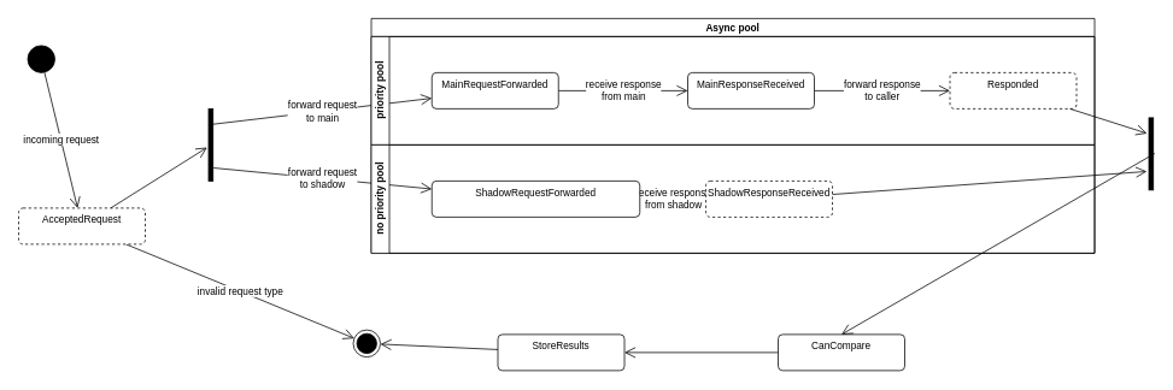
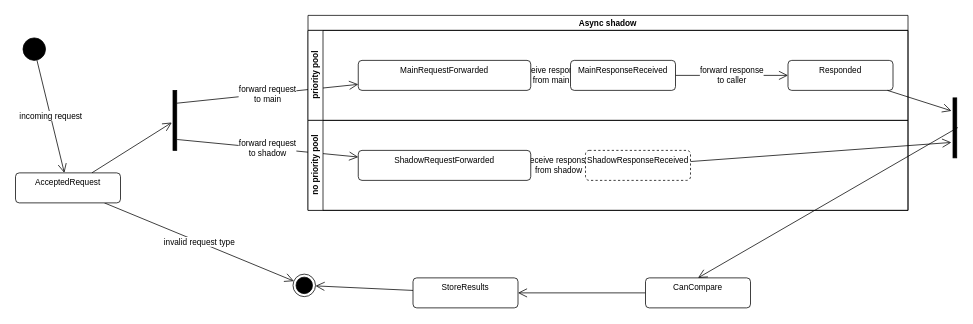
- <mxCell id="11" value="Async pool" style="swimlane;html=1;childLayout=stackLayout;resizeParent=1;resizeParentMax=0;horizontal=1;startSize=20;horizontalStack=0;whiteSpace=wrap;fontFamily=Helvetica;fontSize=11;fontColor=default;" vertex="1" parent="1"><mxGeometry x="410" y="20" width="800" height="260" as="geometry" /></mxCell>
+ <mxCell id="11" value="Async shadow" style="swimlane;html=1;childLayout=stackLayout;resizeParent=1;resizeParentMax=0;horizontal=1;startSize=20;horizontalStack=0;whiteSpace=wrap;fontFamily=Helvetica;fontSize=11;fontColor=default;" vertex="1" parent="1"><mxGeometry x="410" y="20" width="800" height="260" as="geometry" /></mxCell>
- <mxCell id="14" value="MainRequestForwarded" style="html=1;align=center;verticalAlign=top;rounded=1;absoluteArcSize=1;arcSize=10;dashed=0;whiteSpace=wrap;fontFamily=Helvetica;fontSize=11;fontColor=default;" vertex="1" parent="12"><mxGeometry x="67" y="40" width="140" height="40" as="geometry" /></mxCell>
+ <mxCell id="14" value="MainRequestForwarded" style="html=1;align=center;verticalAlign=top;rounded=1;absoluteArcSize=1;arcSize=10;dashed=0;whiteSpace=wrap;fontFamily=Helvetica;fontSize=11;fontColor=default;" vertex="1" parent="12"><mxGeometry x="67" y="40" width="230" height="40" as="geometry" /></mxCell>
- <mxCell id="17" value="&lt;span style=&quot;font-weight: normal;&quot;&gt;Responded&lt;/span&gt;" style="html=1;align=center;verticalAlign=top;rounded=1;absoluteArcSize=1;arcSize=10;dashed=1;whiteSpace=wrap;fontFamily=Helvetica;fontSize=11;fontColor=default;fontStyle=1;" vertex="1" parent="12"><mxGeometry x="640" y="40" width="140" height="40" as="geometry" /></mxCell>
+ <mxCell id="17" value="&lt;span style=&quot;font-weight: normal;&quot;&gt;Responded&lt;/span&gt;" style="html=1;align=center;verticalAlign=top;rounded=1;absoluteArcSize=1;arcSize=10;dashed=0;whiteSpace=wrap;fontFamily=Helvetica;fontSize=11;fontColor=default;fontStyle=1" vertex="1" parent="12"><mxGeometry x="640" y="40" width="140" height="40" as="geometry" /></mxCell>
- <mxCell id="6" value="AcceptedRequest" style="html=1;align=center;verticalAlign=top;rounded=1;absoluteArcSize=1;arcSize=10;dashed=1;whiteSpace=wrap;fontFamily=Helvetica;fontSize=11;fontColor=default;" vertex="1" parent="1"><mxGeometry x="20" y="230" width="140" height="40" as="geometry" /></mxCell>
+ <mxCell id="6" value="AcceptedRequest" style="html=1;align=center;verticalAlign=top;rounded=1;absoluteArcSize=1;arcSize=10;dashed=0;whiteSpace=wrap;fontFamily=Helvetica;fontSize=11;fontColor=default;" vertex="1" parent="1"><mxGeometry x="20" y="230" width="140" height="40" as="geometry" /></mxCell>
